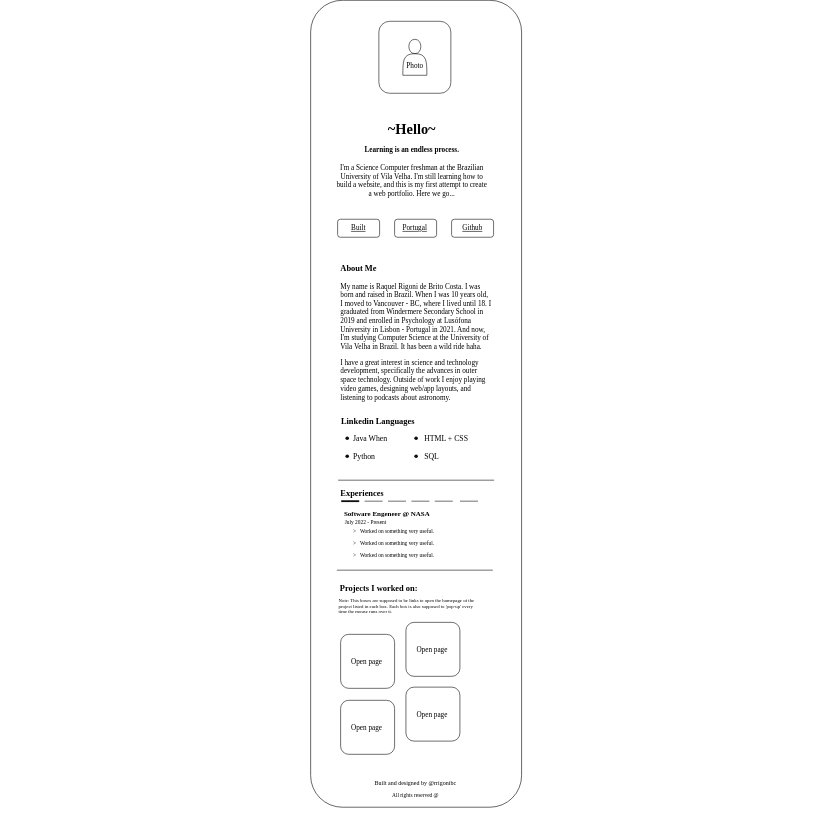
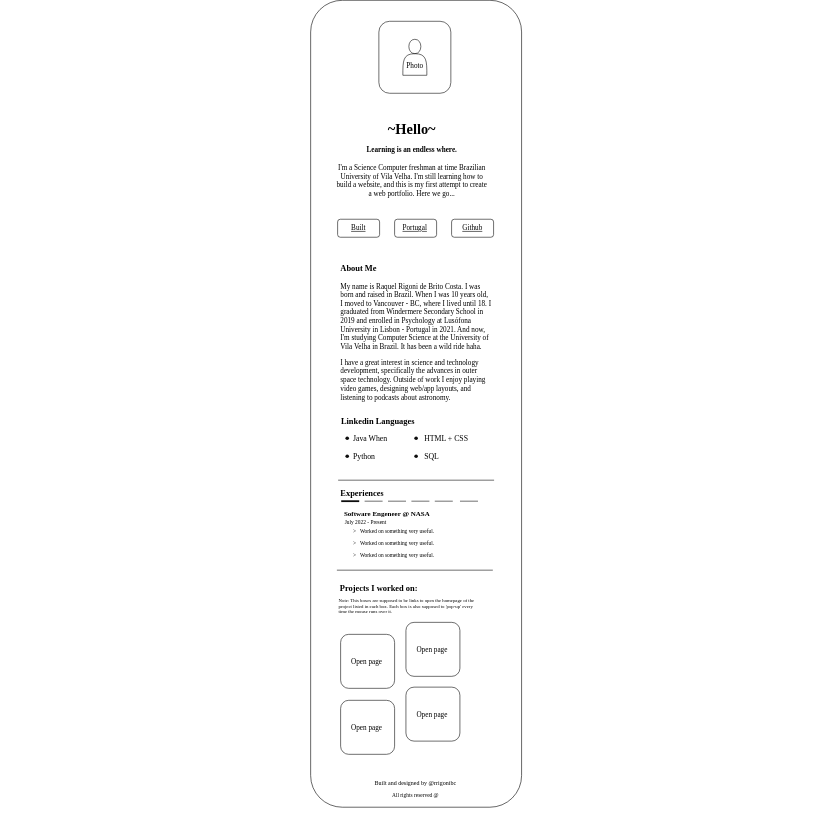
- <mxCell id="3" value="&lt;h1 style=&quot;&quot;&gt;~Hello~&lt;/h1&gt;&lt;div style=&quot;&quot;&gt;&lt;br&gt;&lt;/div&gt;&lt;p style=&quot;&quot;&gt;I'm a Science Computer freshman at the Brazilian University of Vila Velha. I'm still learning how to build a website, and this is my first attempt to create a web portfolio. Here we go...&lt;/p&gt;" style="text;html=1;spacing=5;spacingTop=-20;whiteSpace=wrap;overflow=hidden;rounded=1;opacity=95;fontFamily=Times New Roman;align=center;" parent="1" vertex="1"><mxGeometry x="556" y="180" width="260" height="140" as="geometry" /></mxCell>
+ <mxCell id="3" value="&lt;h1 style=&quot;&quot;&gt;~Hello~&lt;/h1&gt;&lt;div style=&quot;&quot;&gt;&lt;br&gt;&lt;/div&gt;&lt;p style=&quot;&quot;&gt;I'm a Science Computer freshman at time Brazilian University of Vila Velha. I'm still learning how to build a website, and this is my first attempt to create a web portfolio. Here we go...&lt;/p&gt;" style="text;html=1;spacing=5;spacingTop=-20;whiteSpace=wrap;overflow=hidden;rounded=1;opacity=95;fontFamily=Times New Roman;align=center;" parent="1" vertex="1"><mxGeometry x="556" y="180" width="260" height="140" as="geometry" /></mxCell>
- <mxCell id="4" value="&lt;h4&gt;Learning is an endless process.&lt;/h4&gt;" style="text;html=1;strokeColor=none;fillColor=none;align=center;verticalAlign=middle;whiteSpace=wrap;rounded=1;fontFamily=Times New Roman;opacity=95;" parent="1" vertex="1"><mxGeometry x="598" y="220" width="176" height="30" as="geometry" /></mxCell>
+ <mxCell id="4" value="&lt;h4&gt;Learning is an endless where.&lt;/h4&gt;" style="text;html=1;strokeColor=none;fillColor=none;align=center;verticalAlign=middle;whiteSpace=wrap;rounded=1;fontFamily=Times New Roman;opacity=95;" parent="1" vertex="1"><mxGeometry x="598" y="220" width="176" height="30" as="geometry" /></mxCell>
